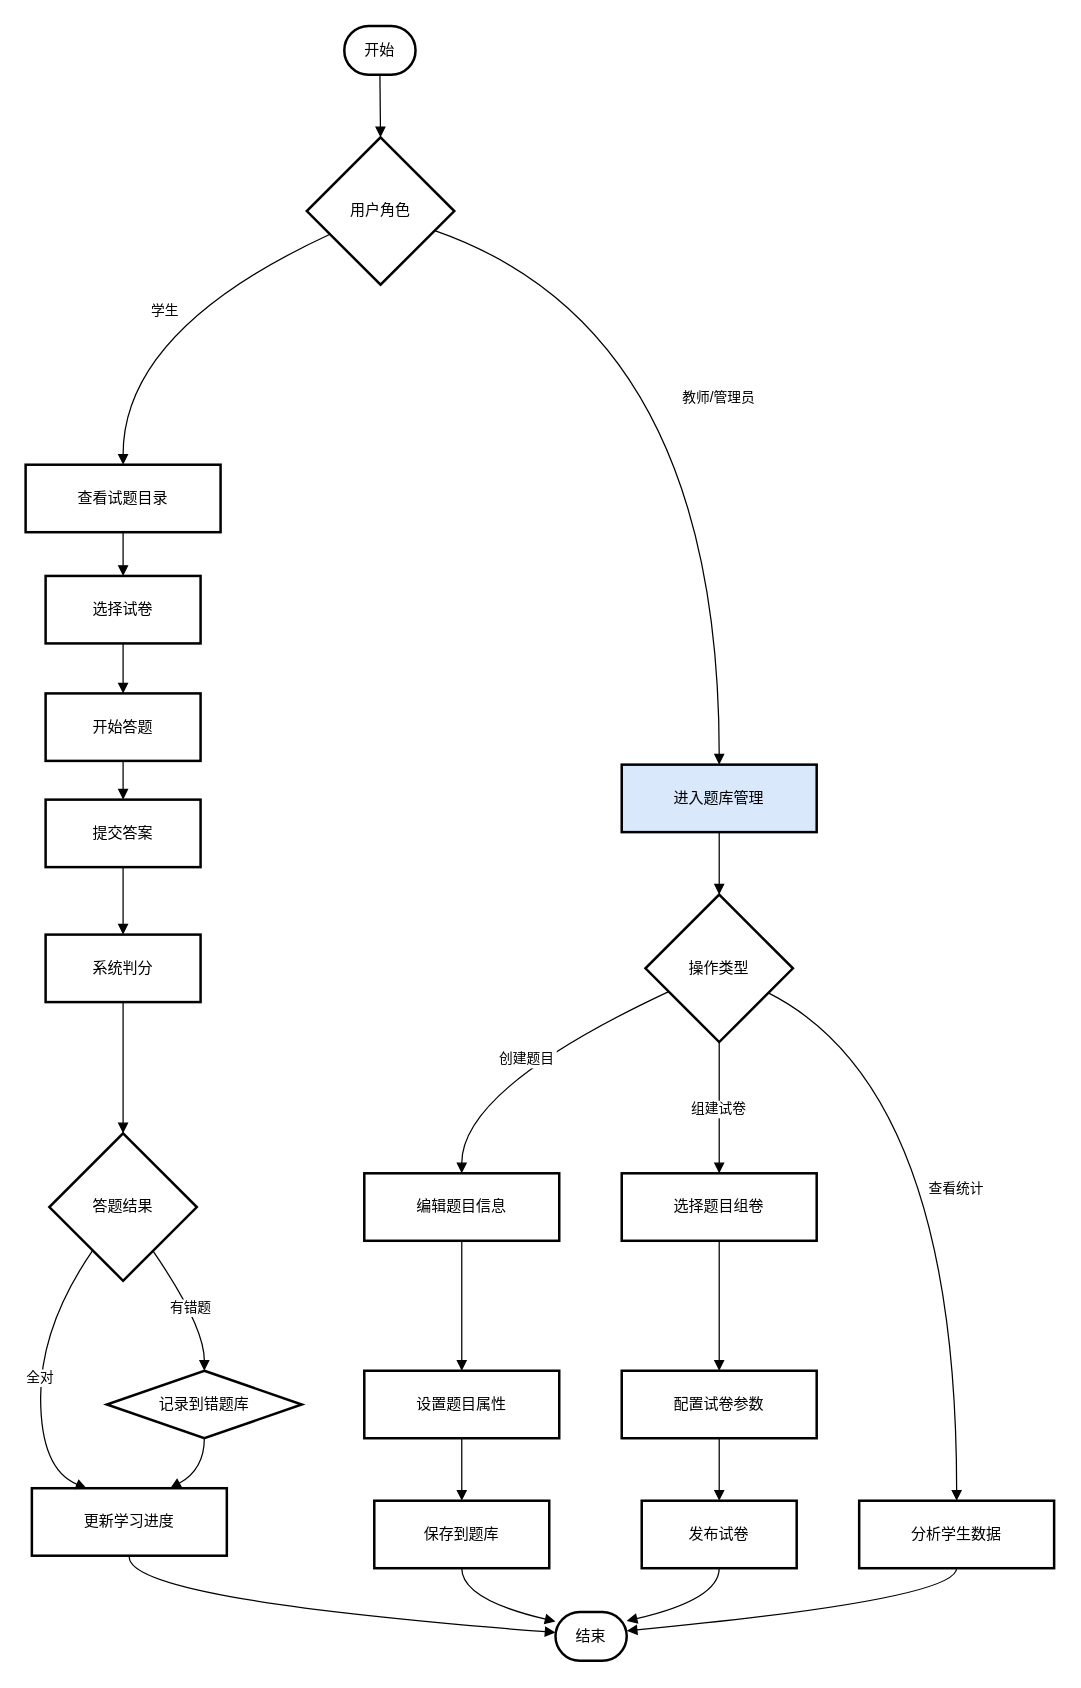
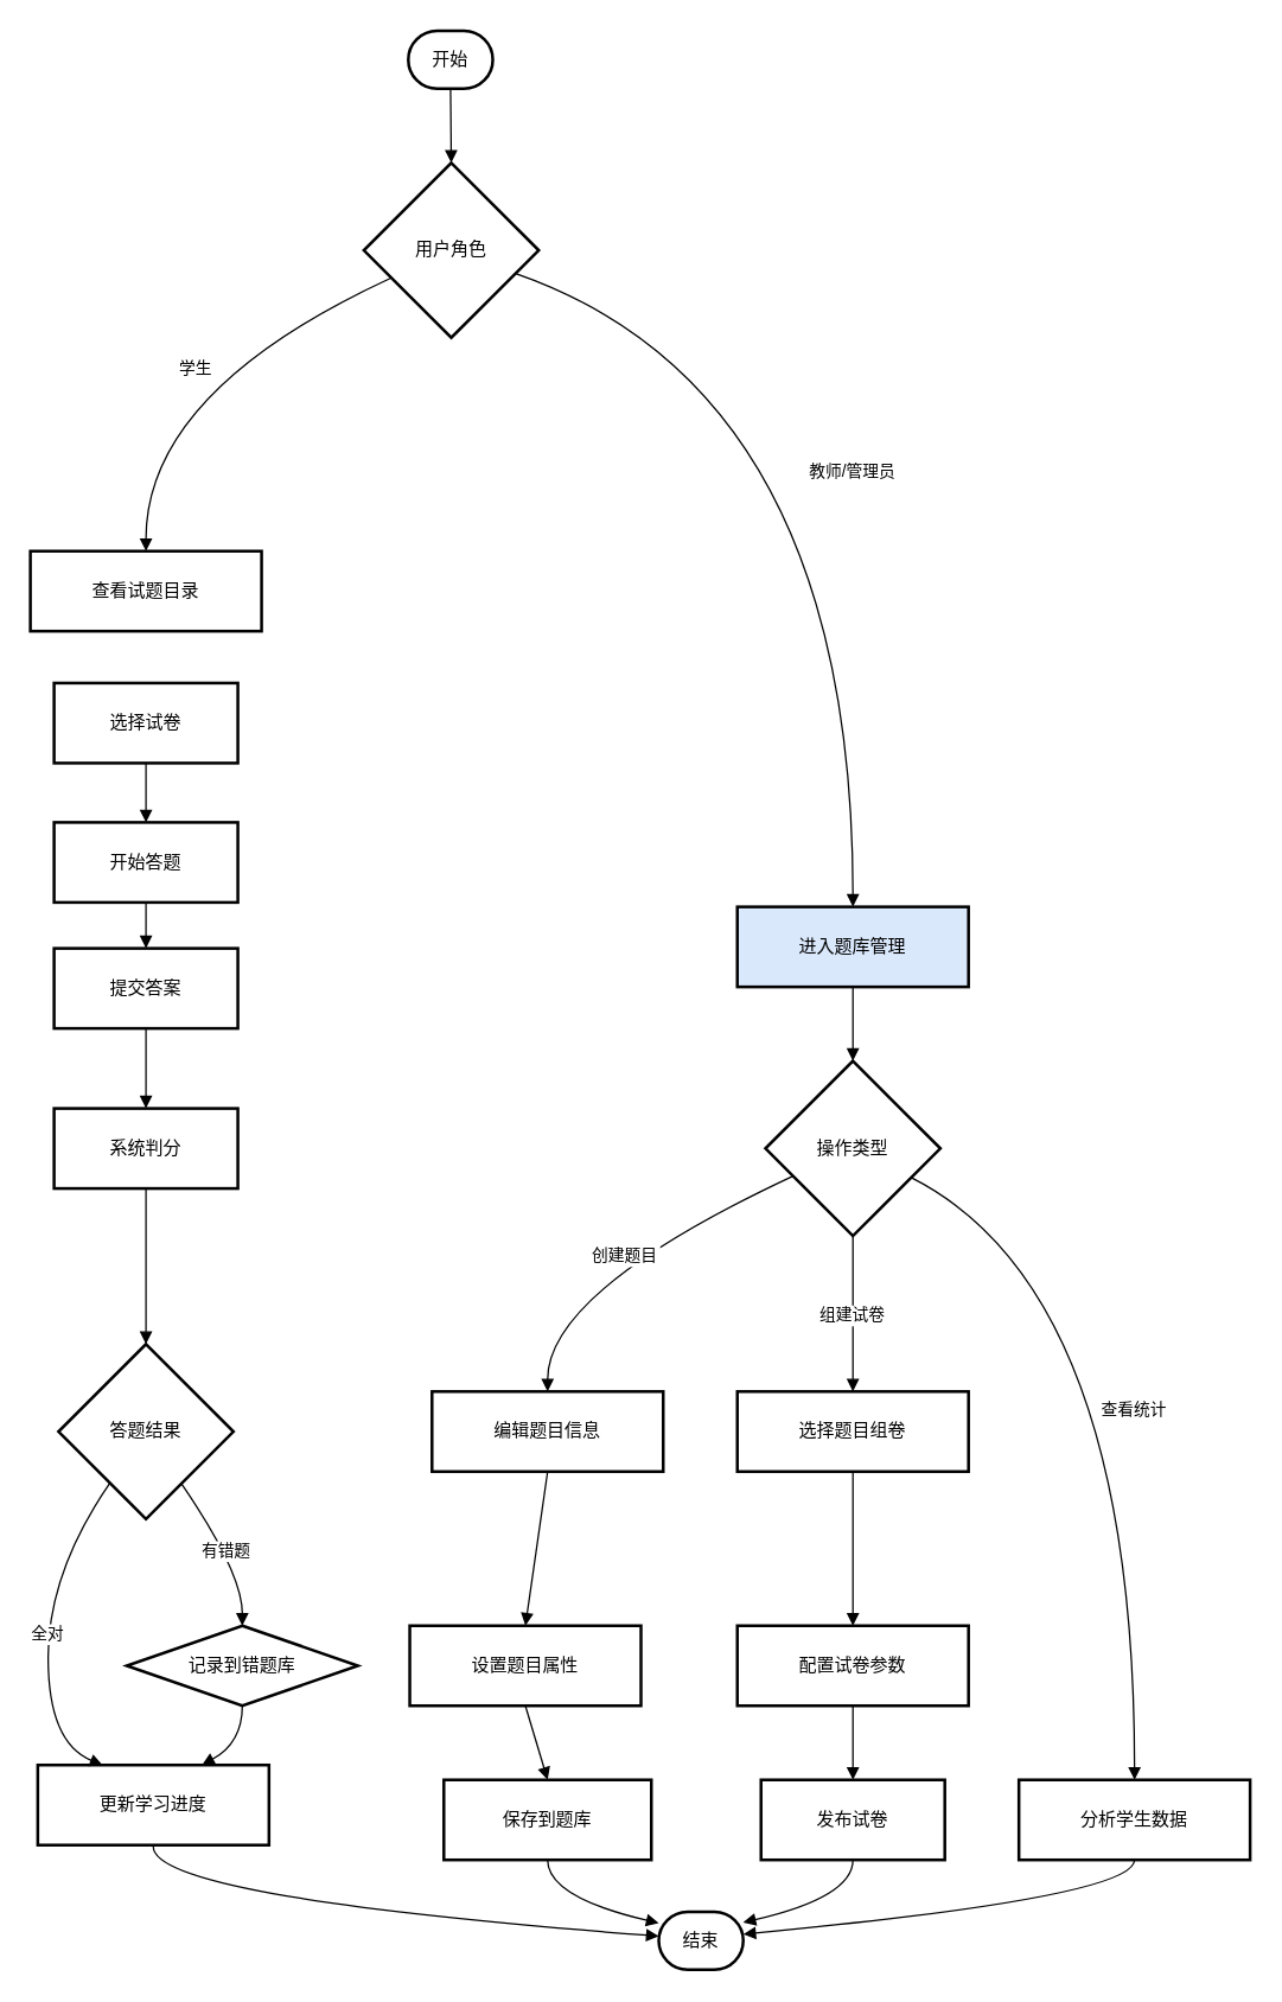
- <mxCell id="25" value="" style="curved=1;startArrow=none;endArrow=block;exitX=0.5;exitY=1.01;entryX=0.5;entryY=0.01;rounded=0;" edge="1" parent="1" source="4" target="6"><mxGeometry relative="1" as="geometry"><Array as="points" /></mxGeometry></mxCell>
- <mxCell id="18" value="设置题目属性" style="whiteSpace=wrap;strokeWidth=2;" vertex="1" parent="1"><mxGeometry x="291" y="1096" width="156" height="54" as="geometry" /></mxCell>
+ <mxCell id="18" value="设置题目属性" style="whiteSpace=wrap;strokeWidth=2;" vertex="1" parent="1"><mxGeometry x="276" y="1096" width="156" height="54" as="geometry" /></mxCell>
